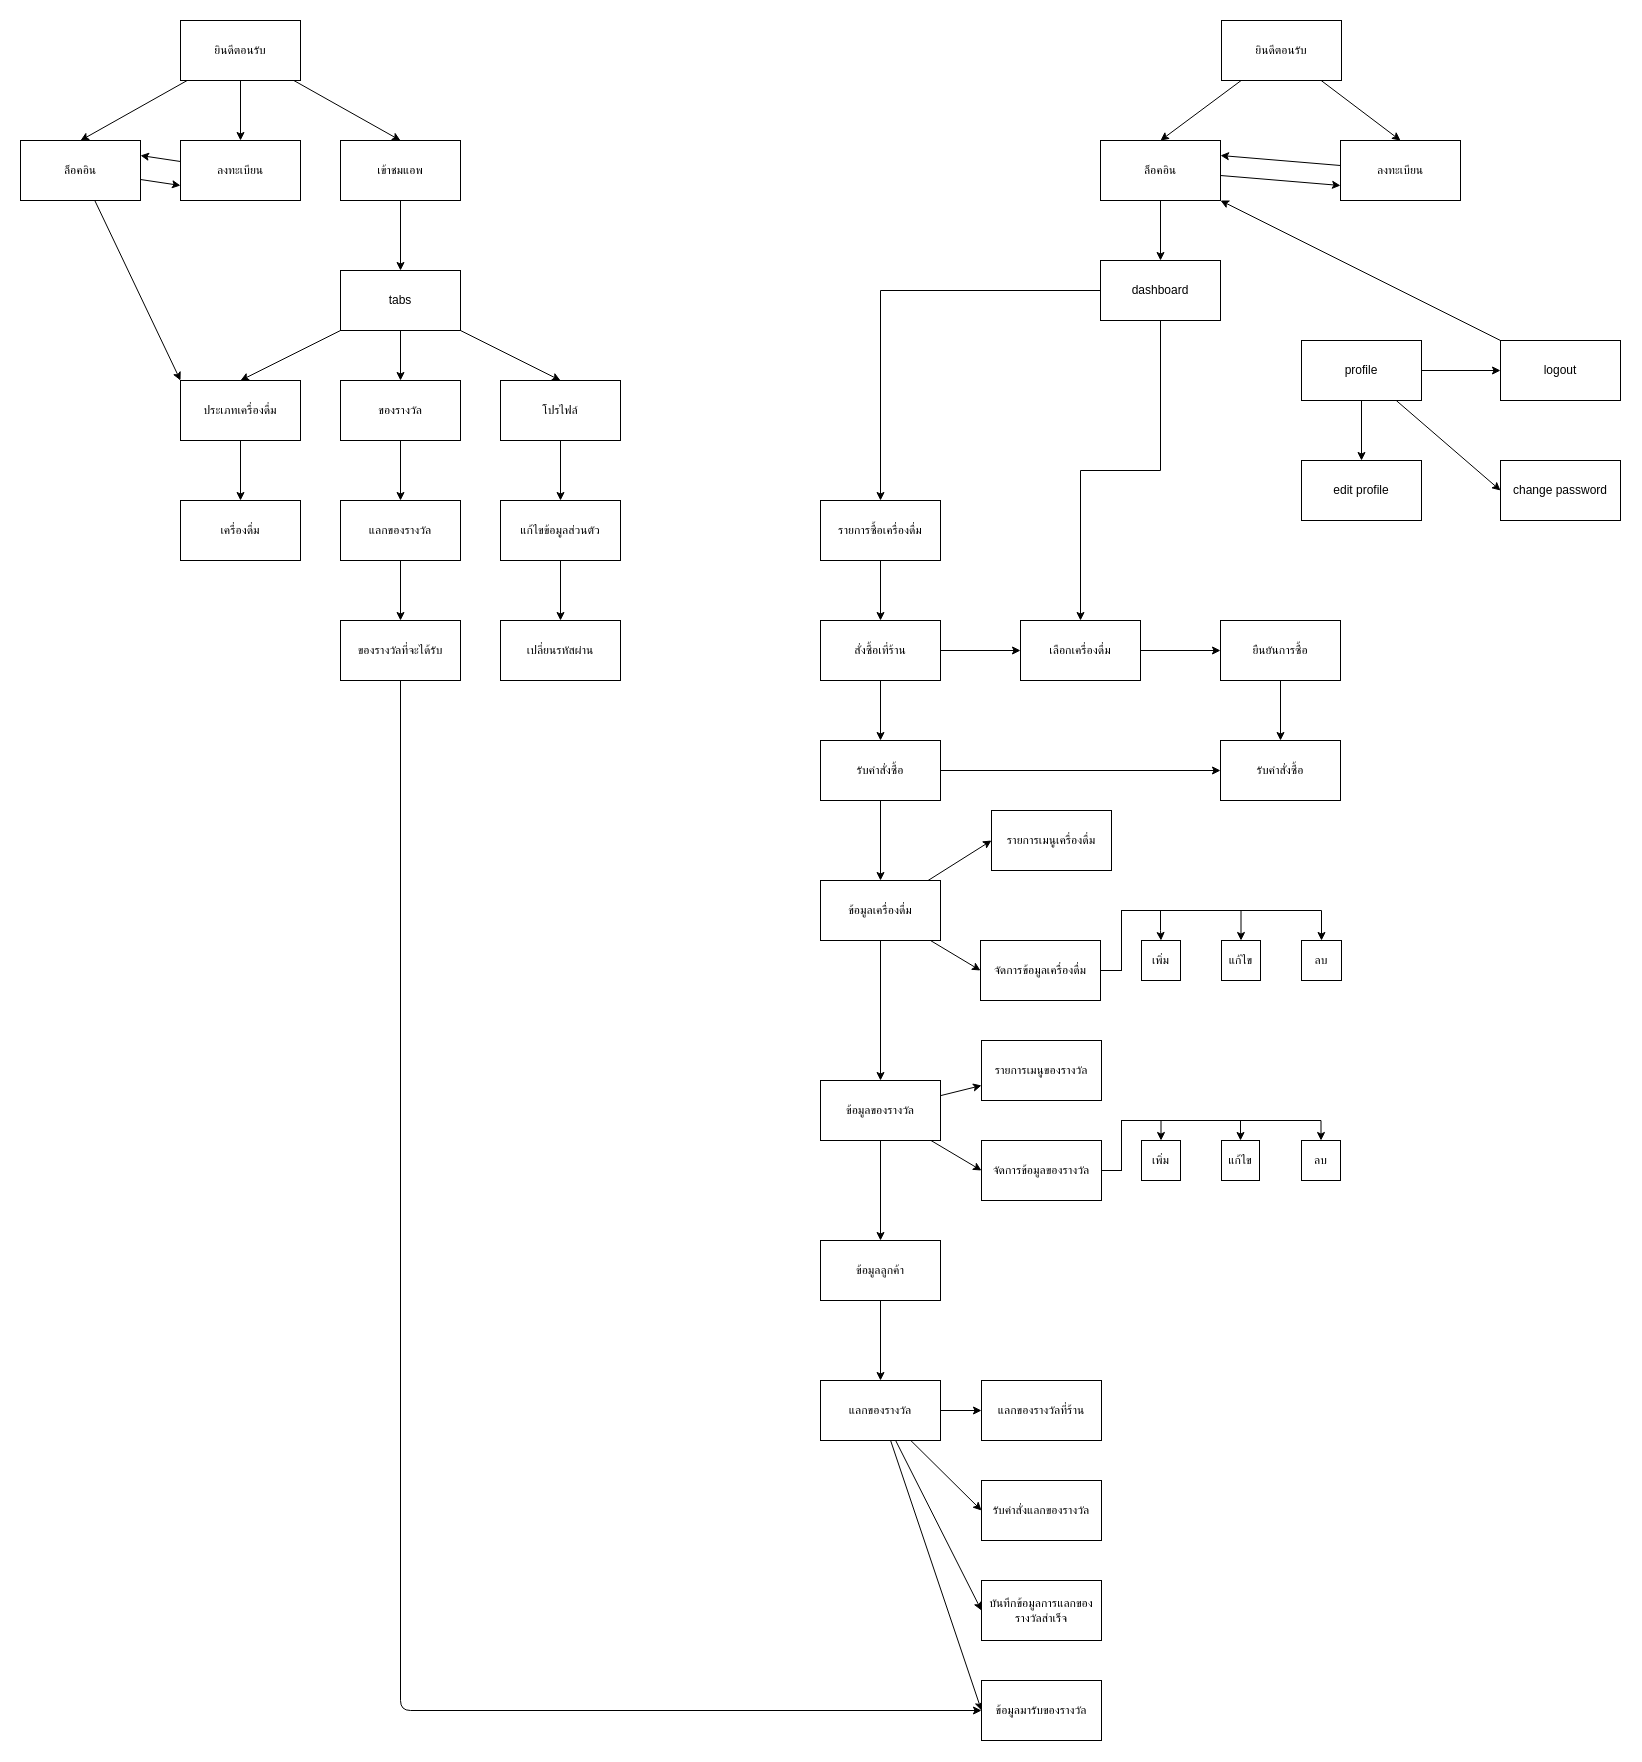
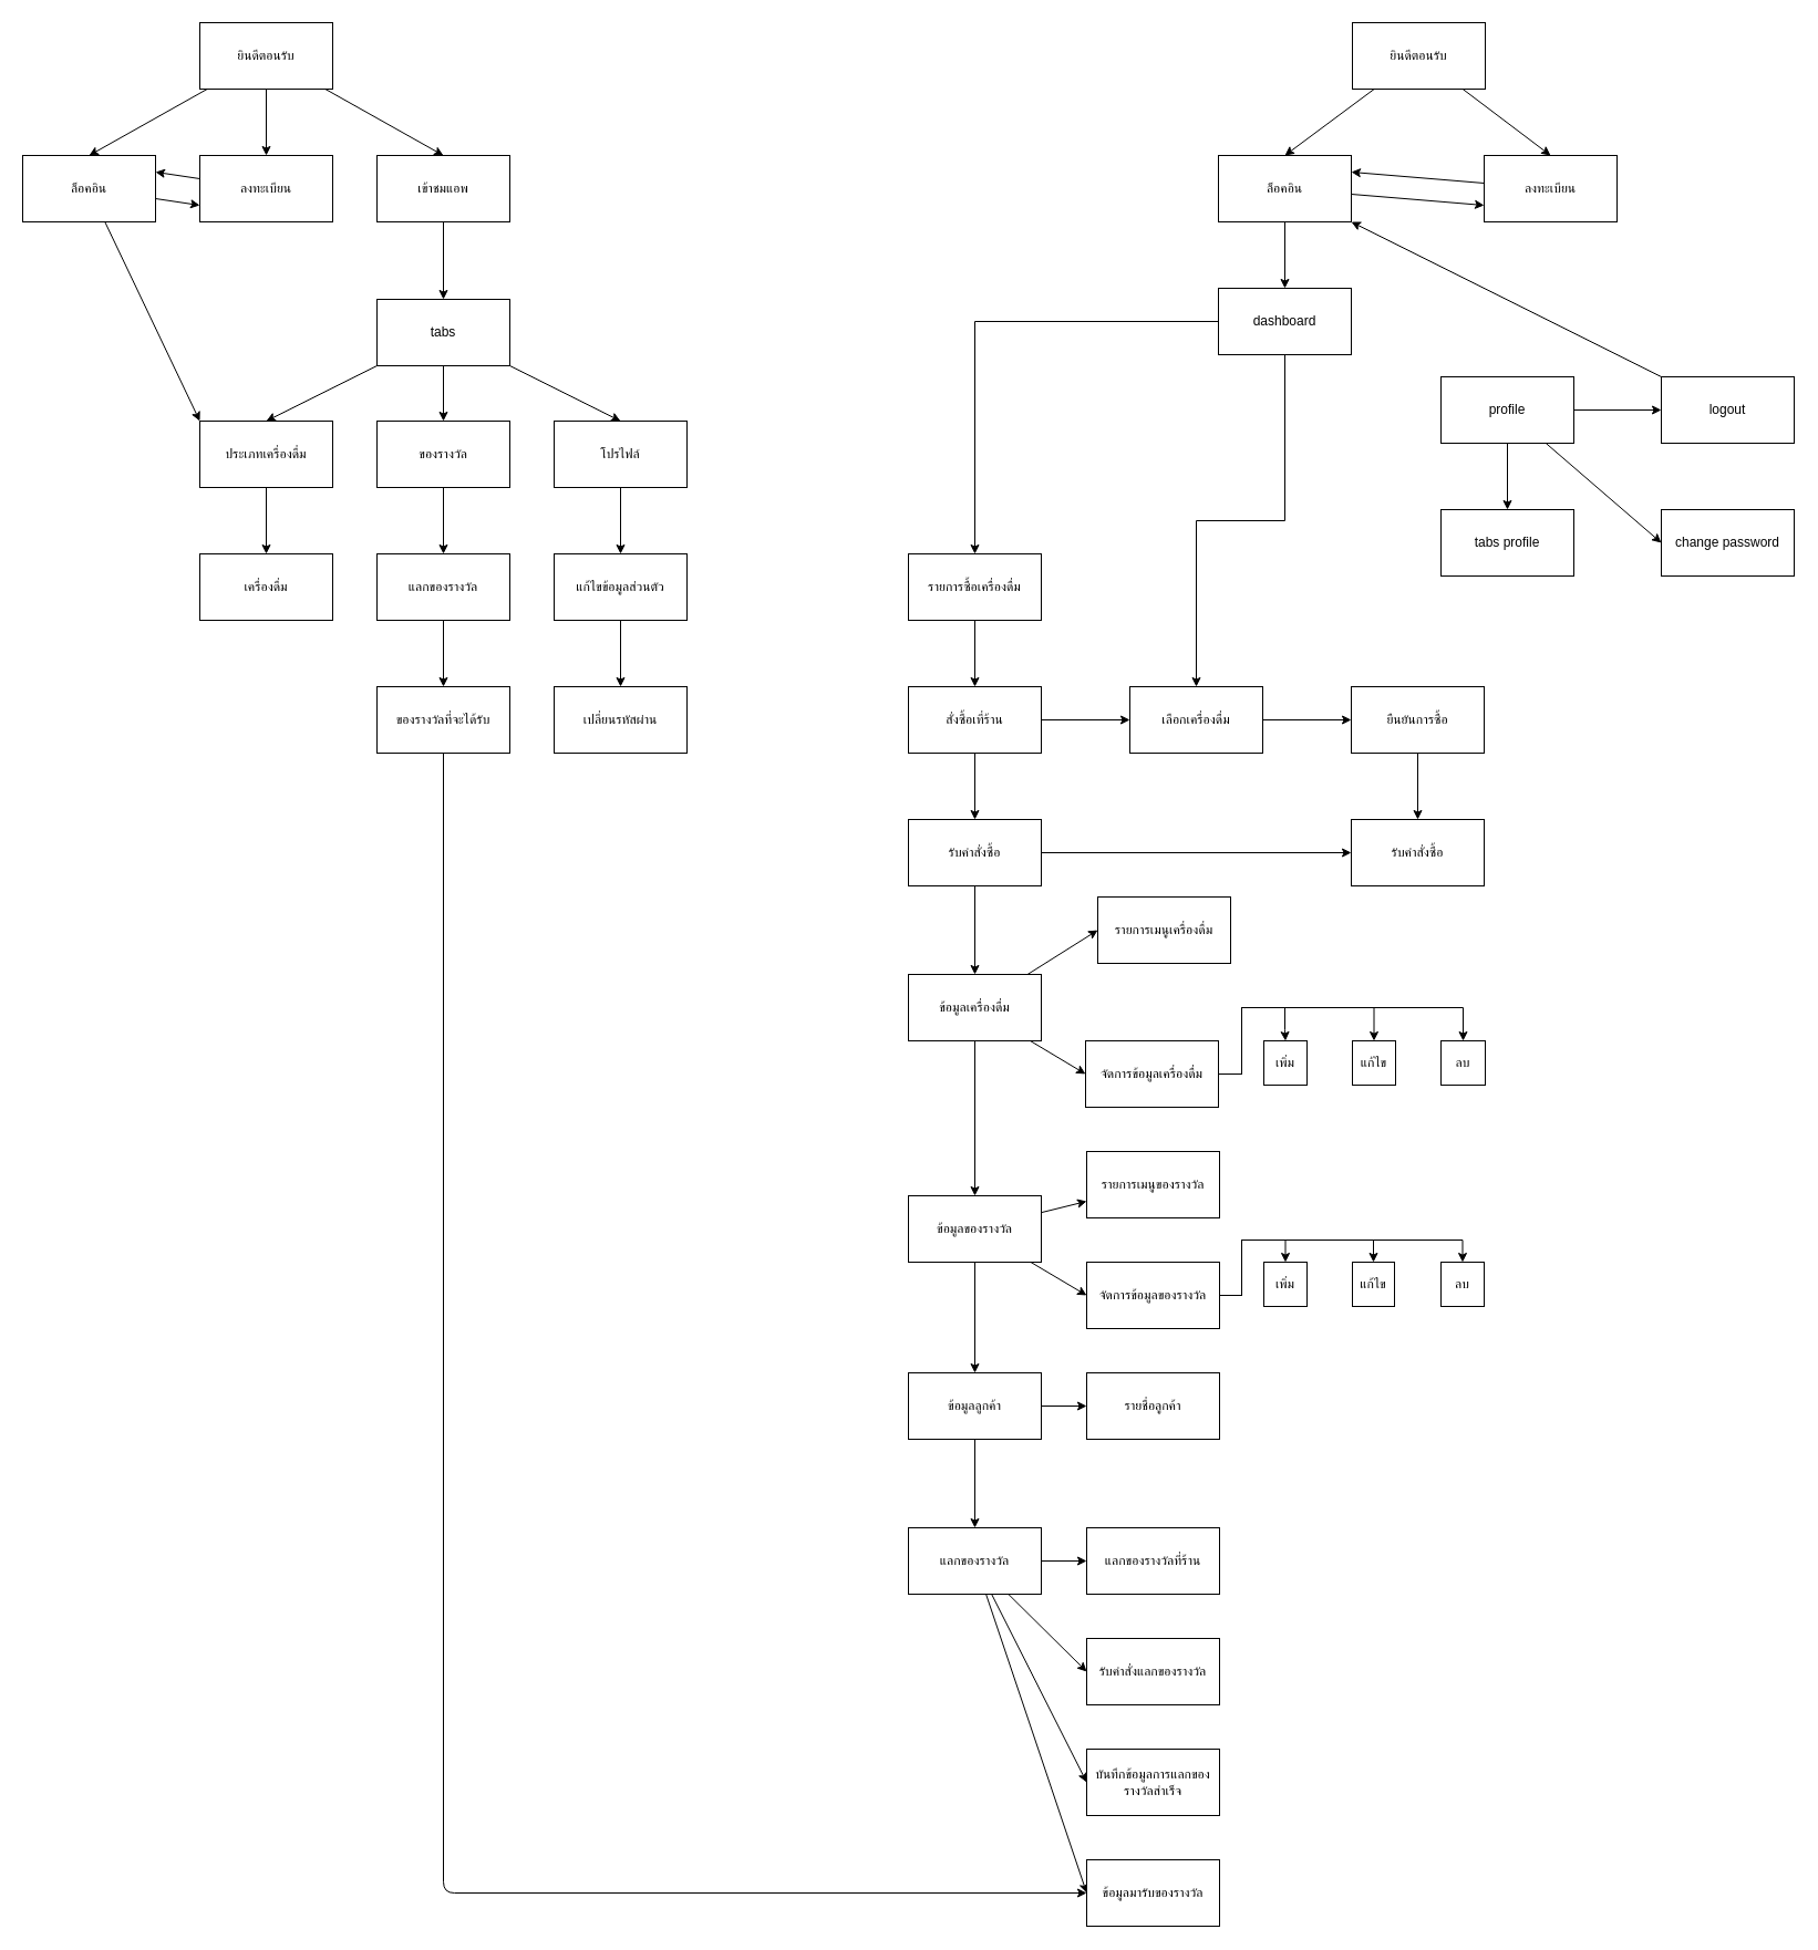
- <mxCell id="69" value="edit profile" style="rounded=0;whiteSpace=wrap;html=1;" vertex="1" parent="1"><mxGeometry x="1301" y="460" width="120" height="60" as="geometry" /></mxCell>
+ <mxCell id="69" value="tabs profile" style="rounded=0;whiteSpace=wrap;html=1;" vertex="1" parent="1"><mxGeometry x="1301" y="460" width="120" height="60" as="geometry" /></mxCell>
+ <mxCell id="86" style="edgeStyle=none;html=1;entryX=0;entryY=0.5;entryDx=0;entryDy=0;" edge="1" parent="1" source="87" target="58"><mxGeometry relative="1" as="geometry" /></mxCell>
+ <mxCell id="58" value="รายชื่อลูกค้า" style="rounded=0;whiteSpace=wrap;html=1;" vertex="1" parent="1"><mxGeometry x="981" y="1240" width="120" height="60" as="geometry" /></mxCell>
